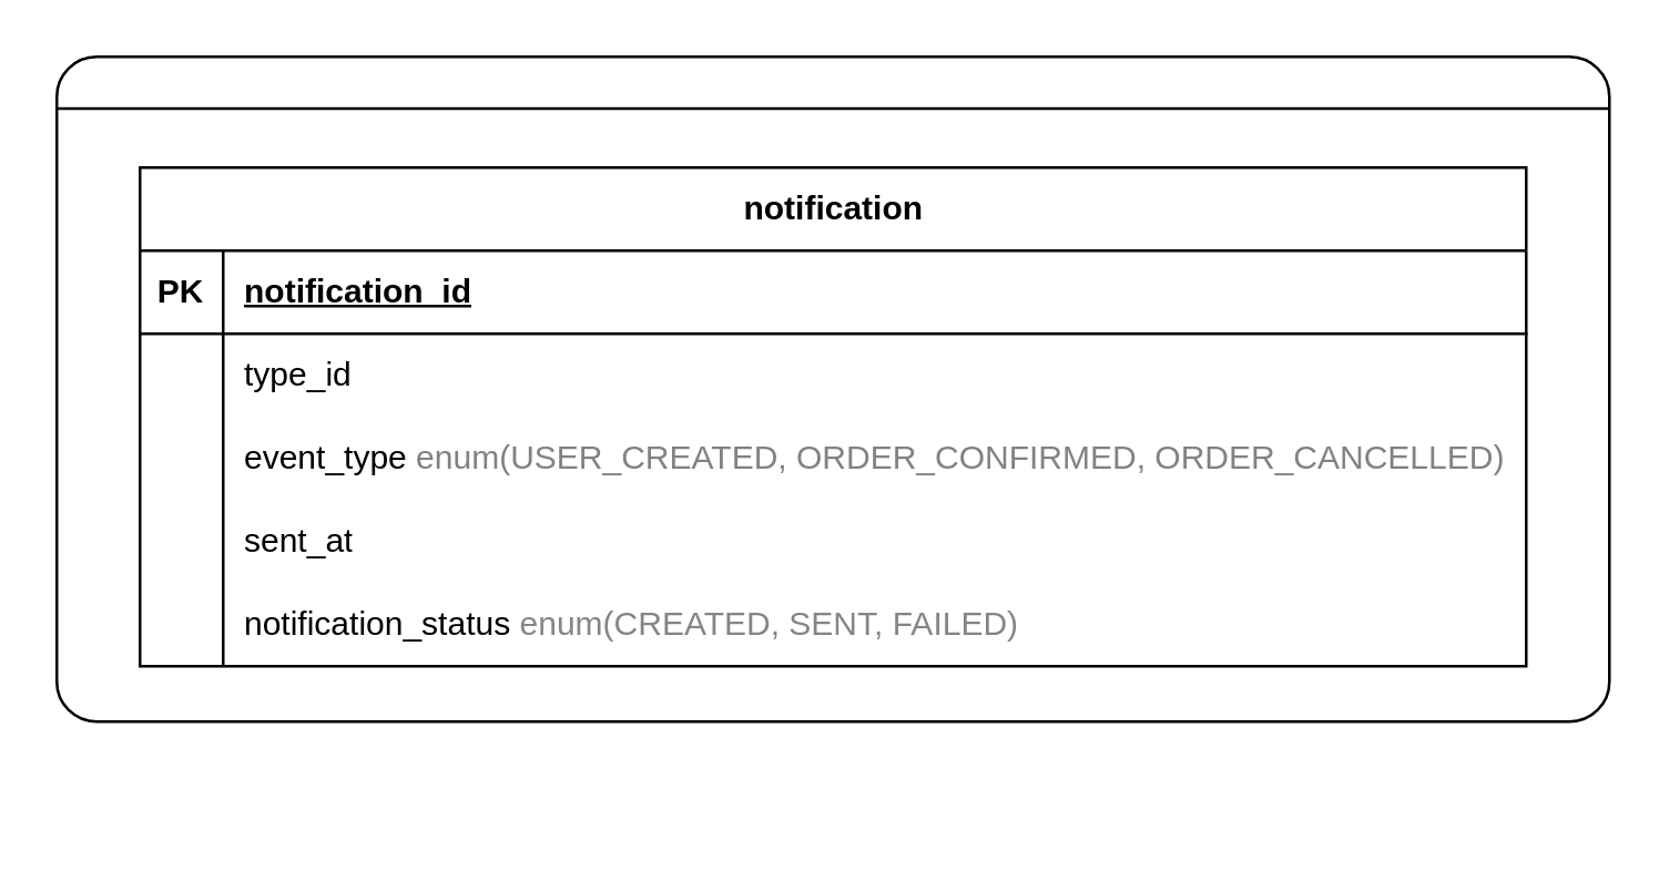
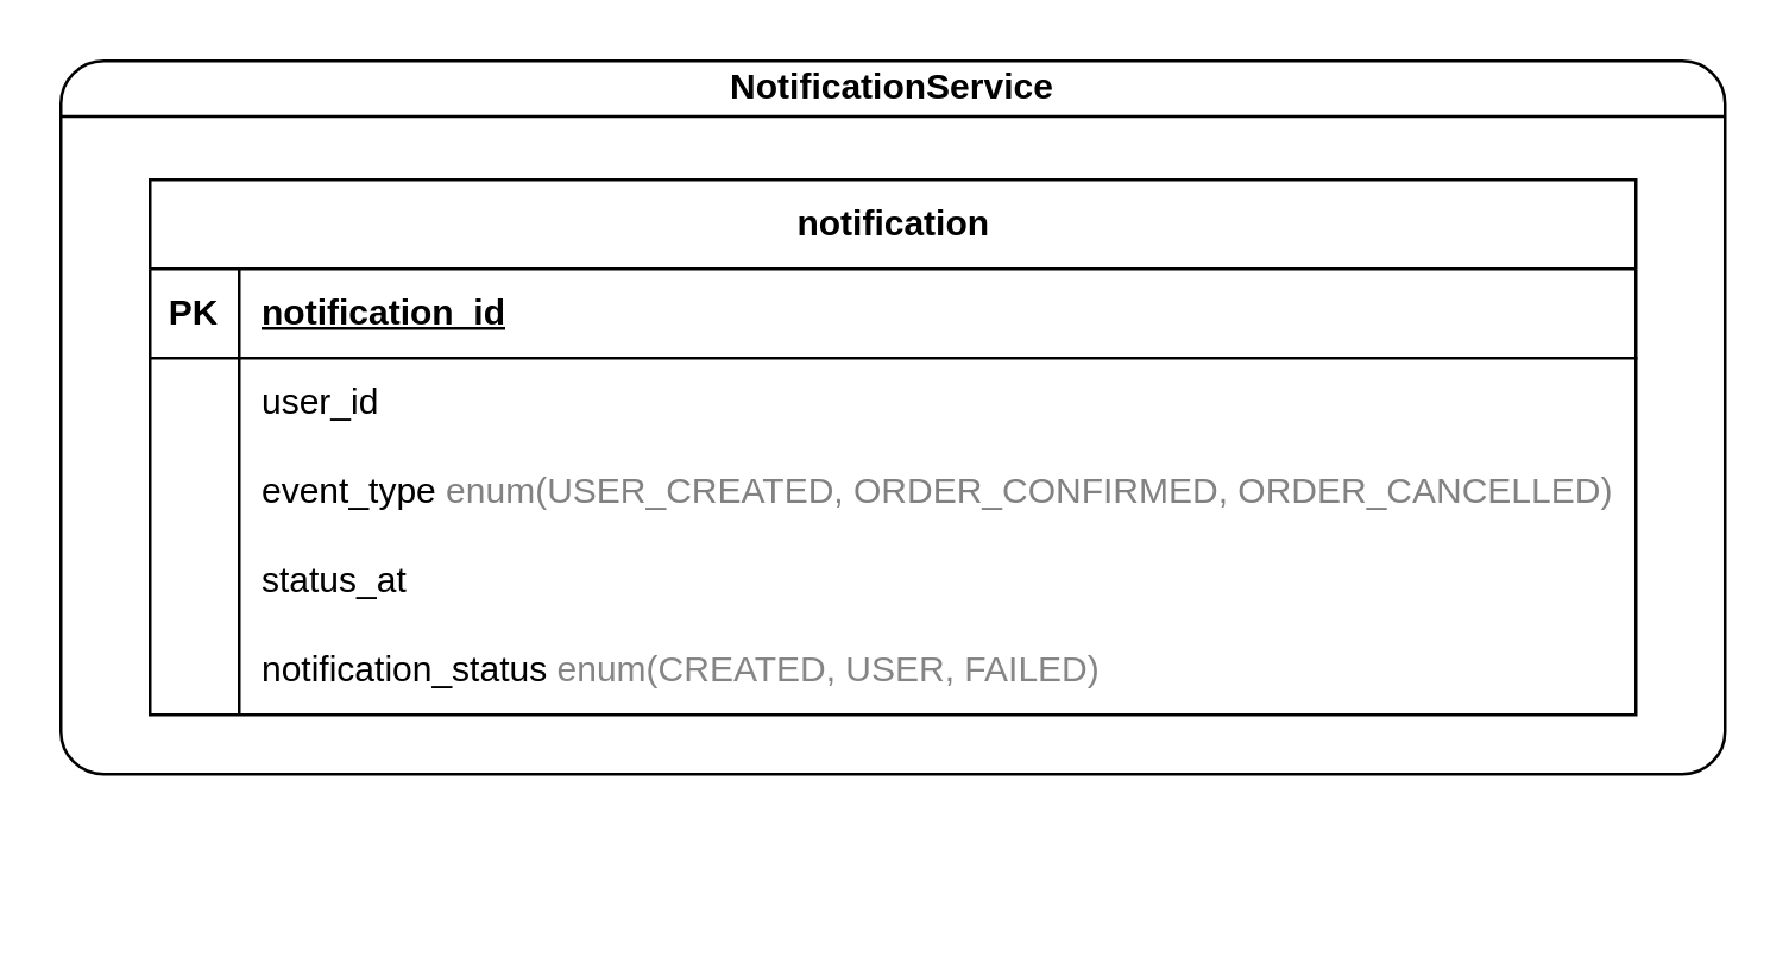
+ <mxCell id="6" value="&lt;b&gt;&lt;font style=&quot;font-size: 12px;&quot;&gt;NotificationService&lt;/font&gt;&lt;/b&gt;" style="text;html=1;align=center;verticalAlign=middle;whiteSpace=wrap;rounded=0;fontSize=8;container=0;" vertex="1" parent="3"><mxGeometry width="560" height="18.667" as="geometry" /></mxCell>
- <mxCell id="13" value="type_id" style="shape=partialRectangle;connectable=0;fillColor=none;top=0;left=0;bottom=0;right=0;align=left;spacingLeft=6;overflow=hidden;whiteSpace=wrap;html=1;" vertex="1" parent="11"><mxGeometry x="30" width="470" height="30" as="geometry"><mxRectangle width="470" height="30" as="alternateBounds" /></mxGeometry></mxCell>
+ <mxCell id="13" value="user_id" style="shape=partialRectangle;connectable=0;fillColor=none;top=0;left=0;bottom=0;right=0;align=left;spacingLeft=6;overflow=hidden;whiteSpace=wrap;html=1;" vertex="1" parent="11"><mxGeometry x="30" width="470" height="30" as="geometry"><mxRectangle width="470" height="30" as="alternateBounds" /></mxGeometry></mxCell>
- <mxCell id="19" value="sent_at" style="shape=partialRectangle;connectable=0;fillColor=none;top=0;left=0;bottom=0;right=0;align=left;spacingLeft=6;overflow=hidden;whiteSpace=wrap;html=1;" vertex="1" parent="17"><mxGeometry x="30" width="470" height="30" as="geometry"><mxRectangle width="470" height="30" as="alternateBounds" /></mxGeometry></mxCell>
+ <mxCell id="19" value="status_at" style="shape=partialRectangle;connectable=0;fillColor=none;top=0;left=0;bottom=0;right=0;align=left;spacingLeft=6;overflow=hidden;whiteSpace=wrap;html=1;" vertex="1" parent="17"><mxGeometry x="30" width="470" height="30" as="geometry"><mxRectangle width="470" height="30" as="alternateBounds" /></mxGeometry></mxCell>
- <mxCell id="22" value="notification_status &lt;font style=&quot;color: rgb(133, 133, 133);&quot;&gt;enum(CREATED, SENT, FAILED)&lt;/font&gt;" style="shape=partialRectangle;connectable=0;fillColor=none;top=0;left=0;bottom=0;right=0;align=left;spacingLeft=6;overflow=hidden;whiteSpace=wrap;html=1;" vertex="1" parent="20"><mxGeometry x="30" width="470" height="30" as="geometry"><mxRectangle width="470" height="30" as="alternateBounds" /></mxGeometry></mxCell>
+ <mxCell id="22" value="notification_status &lt;font style=&quot;color: rgb(133, 133, 133);&quot;&gt;enum(CREATED, USER, FAILED)&lt;/font&gt;" style="shape=partialRectangle;connectable=0;fillColor=none;top=0;left=0;bottom=0;right=0;align=left;spacingLeft=6;overflow=hidden;whiteSpace=wrap;html=1;" vertex="1" parent="20"><mxGeometry x="30" width="470" height="30" as="geometry"><mxRectangle width="470" height="30" as="alternateBounds" /></mxGeometry></mxCell>
